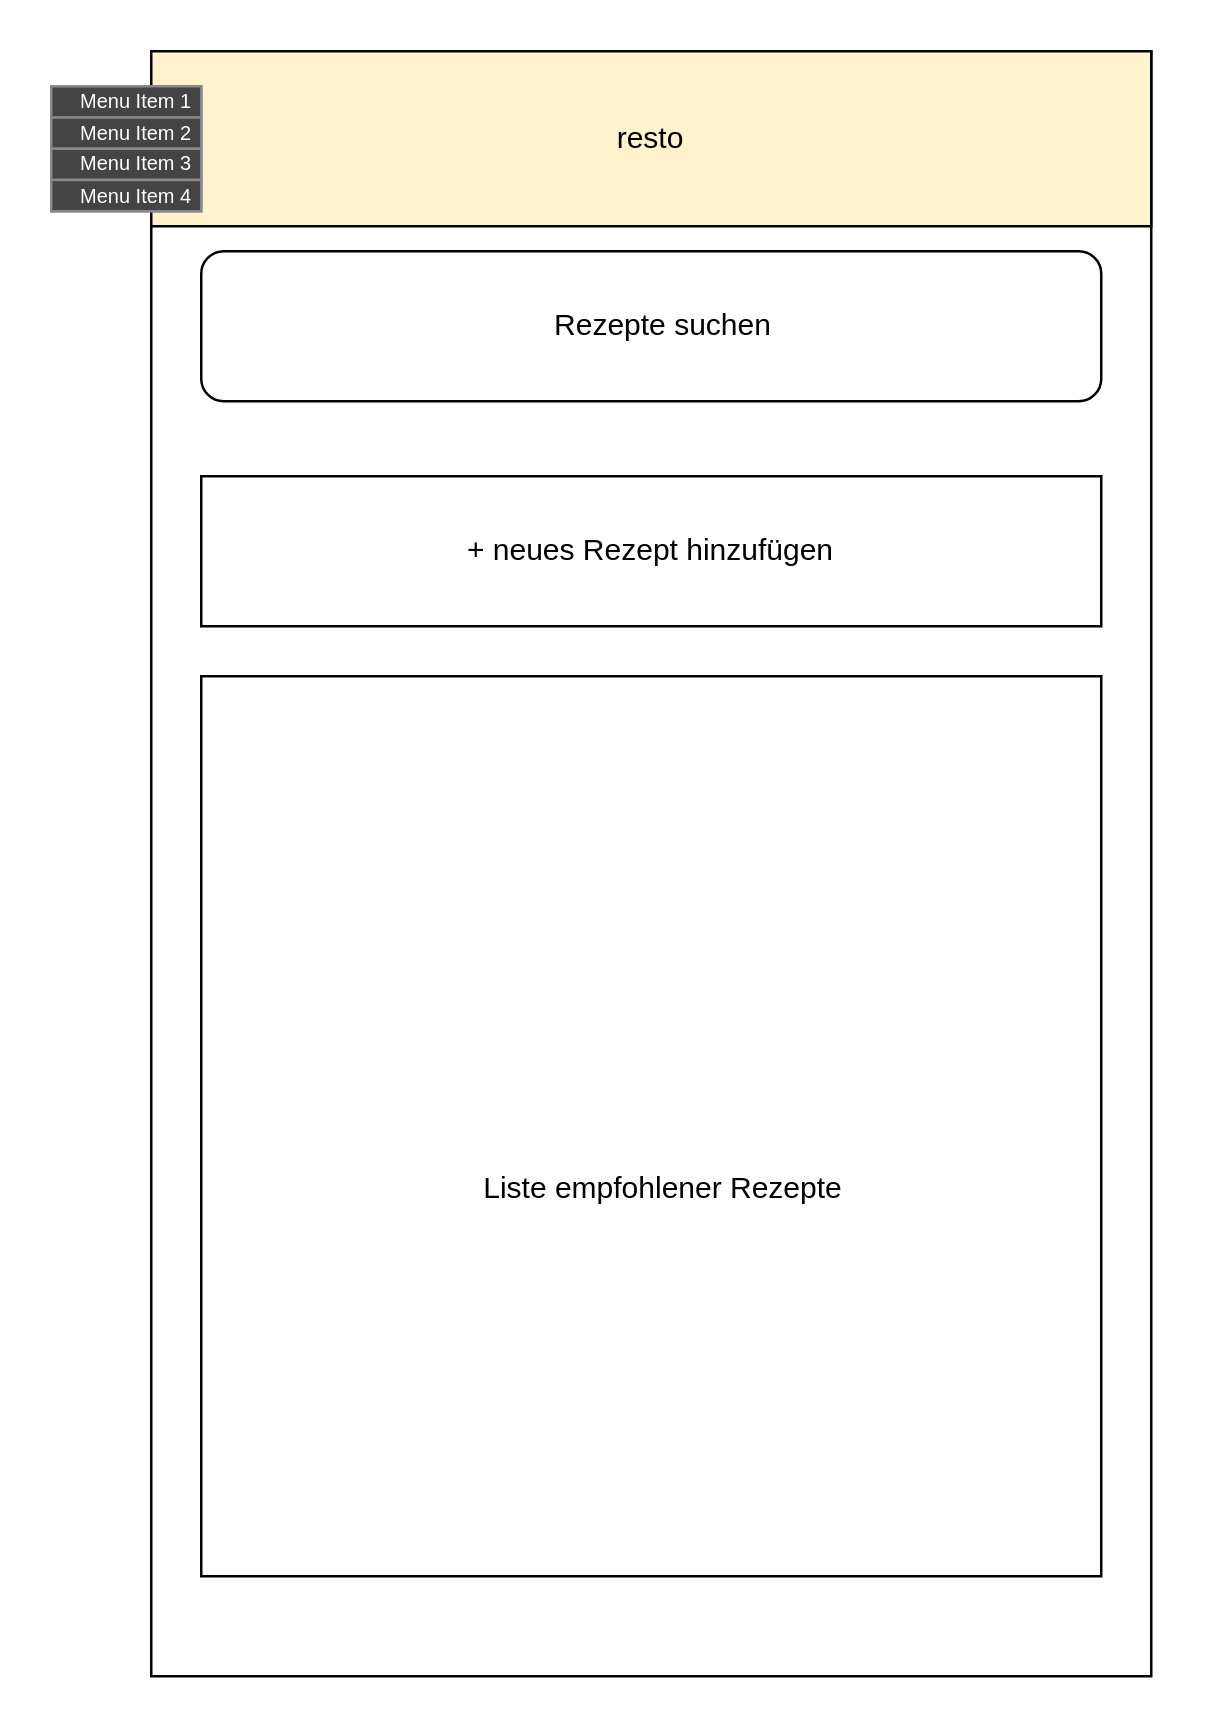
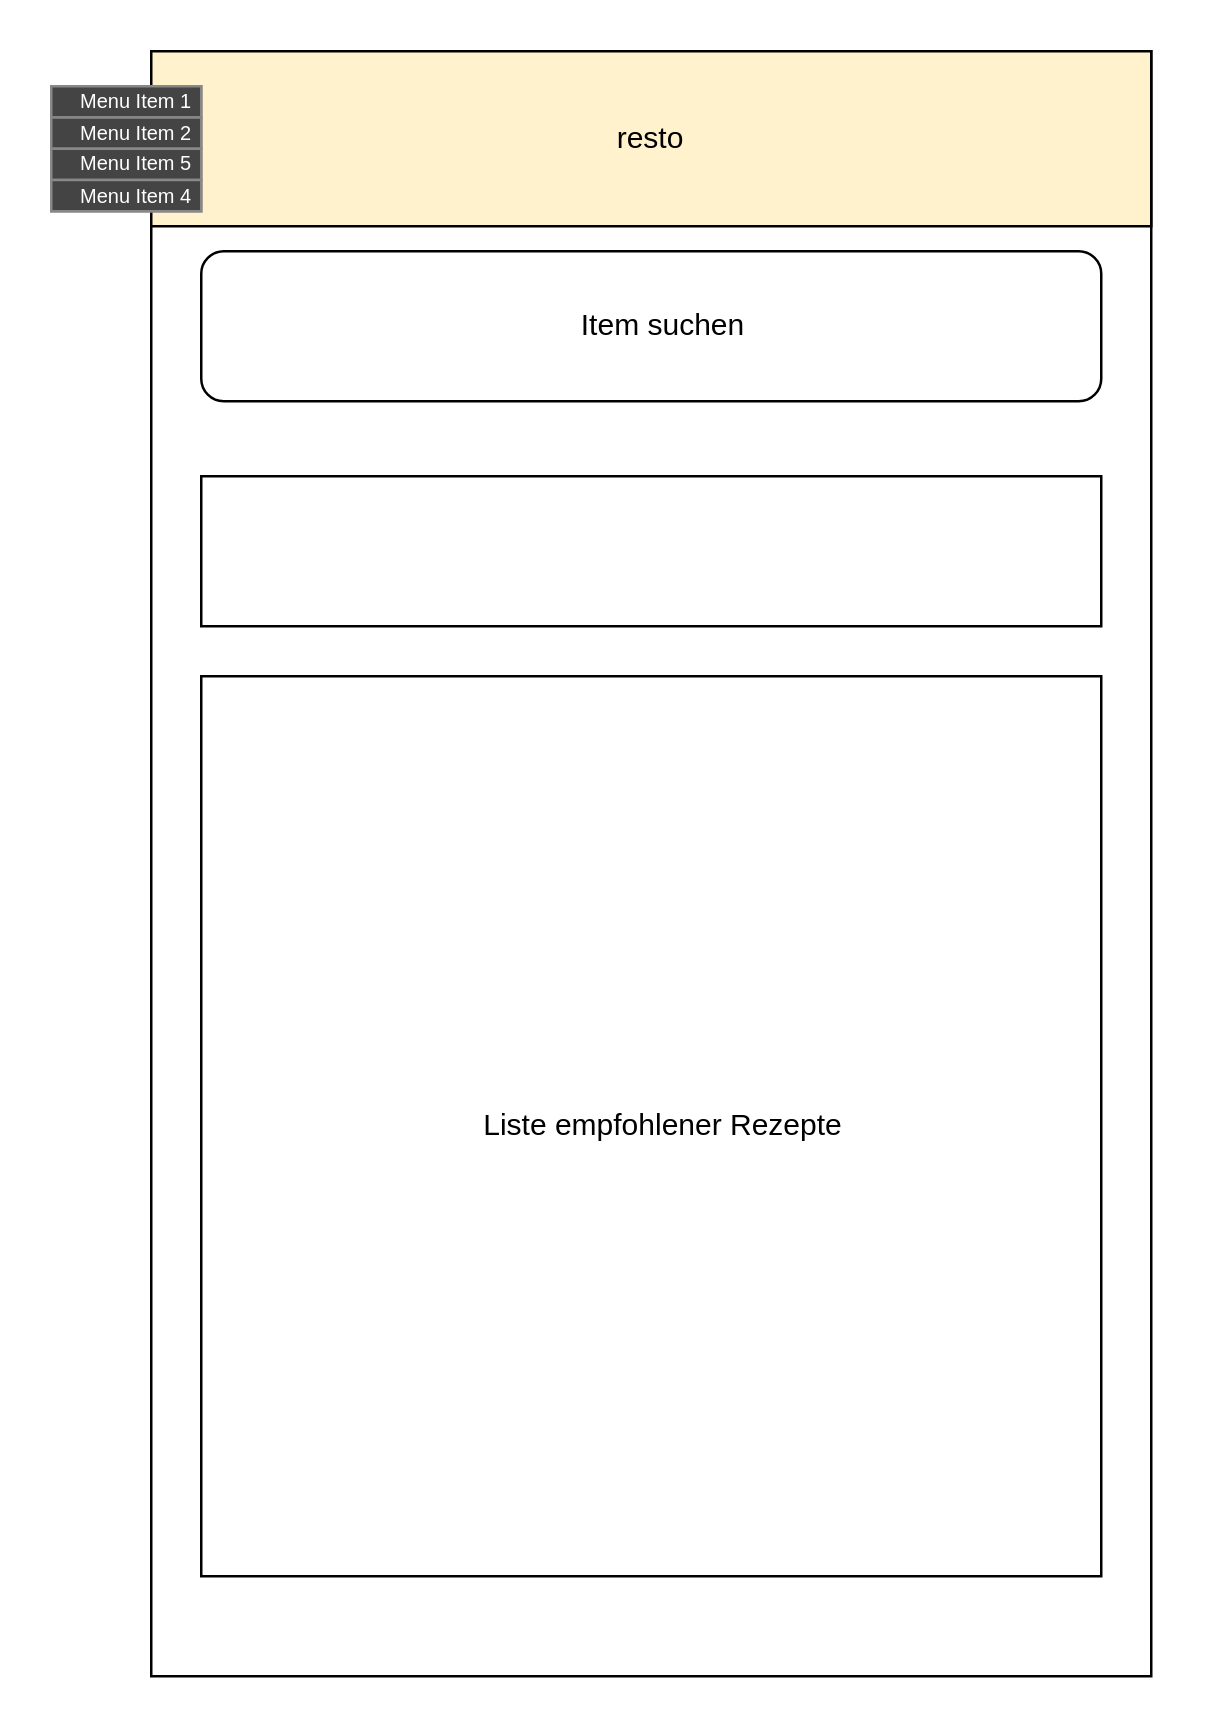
- <mxCell id="9" value="Menu Item 3" style="strokeColor=inherit;fillColor=inherit;gradientColor=inherit;strokeWidth=1;html=1;shadow=0;dashed=0;shape=mxgraph.android.rrect;rSize=0;align=left;spacingLeft=10;fontSize=8;fontColor=#ffffff;" vertex="1" parent="6"><mxGeometry y="25" width="60.0" height="12.5" as="geometry" /></mxCell>
+ <mxCell id="9" value="Menu Item 5" style="strokeColor=inherit;fillColor=inherit;gradientColor=inherit;strokeWidth=1;html=1;shadow=0;dashed=0;shape=mxgraph.android.rrect;rSize=0;align=left;spacingLeft=10;fontSize=8;fontColor=#ffffff;" vertex="1" parent="6"><mxGeometry y="25" width="60.0" height="12.5" as="geometry" /></mxCell>
- <mxCell id="4" value="Rezepte suchen" style="text;html=1;strokeColor=none;fillColor=none;align=center;verticalAlign=middle;whiteSpace=wrap;rounded=0;" vertex="1" parent="1"><mxGeometry x="110" y="100" width="310" height="60" as="geometry" /></mxCell>
+ <mxCell id="4" value="Item suchen" style="text;html=1;strokeColor=none;fillColor=none;align=center;verticalAlign=middle;whiteSpace=wrap;rounded=0;" vertex="1" parent="1"><mxGeometry x="110" y="100" width="310" height="60" as="geometry" /></mxCell>
- <mxCell id="12" value="+ neues Rezept hinzufügen" style="text;html=1;strokeColor=none;fillColor=none;align=center;verticalAlign=middle;whiteSpace=wrap;rounded=0;" vertex="1" parent="1"><mxGeometry x="140" y="210" width="240" height="20" as="geometry" /></mxCell>
- <mxCell id="14" value="Liste empfohlener Rezepte" style="text;html=1;strokeColor=none;fillColor=none;align=center;verticalAlign=middle;whiteSpace=wrap;rounded=0;" vertex="1" parent="1"><mxGeometry x="120" y="325" width="290" height="300" as="geometry" /></mxCell>
+ <mxCell id="14" value="Liste empfohlener Rezepte" style="text;html=1;strokeColor=none;fillColor=none;align=center;verticalAlign=middle;whiteSpace=wrap;rounded=0;" vertex="1" parent="1"><mxGeometry x="120" y="300" width="290" height="300" as="geometry" /></mxCell>
